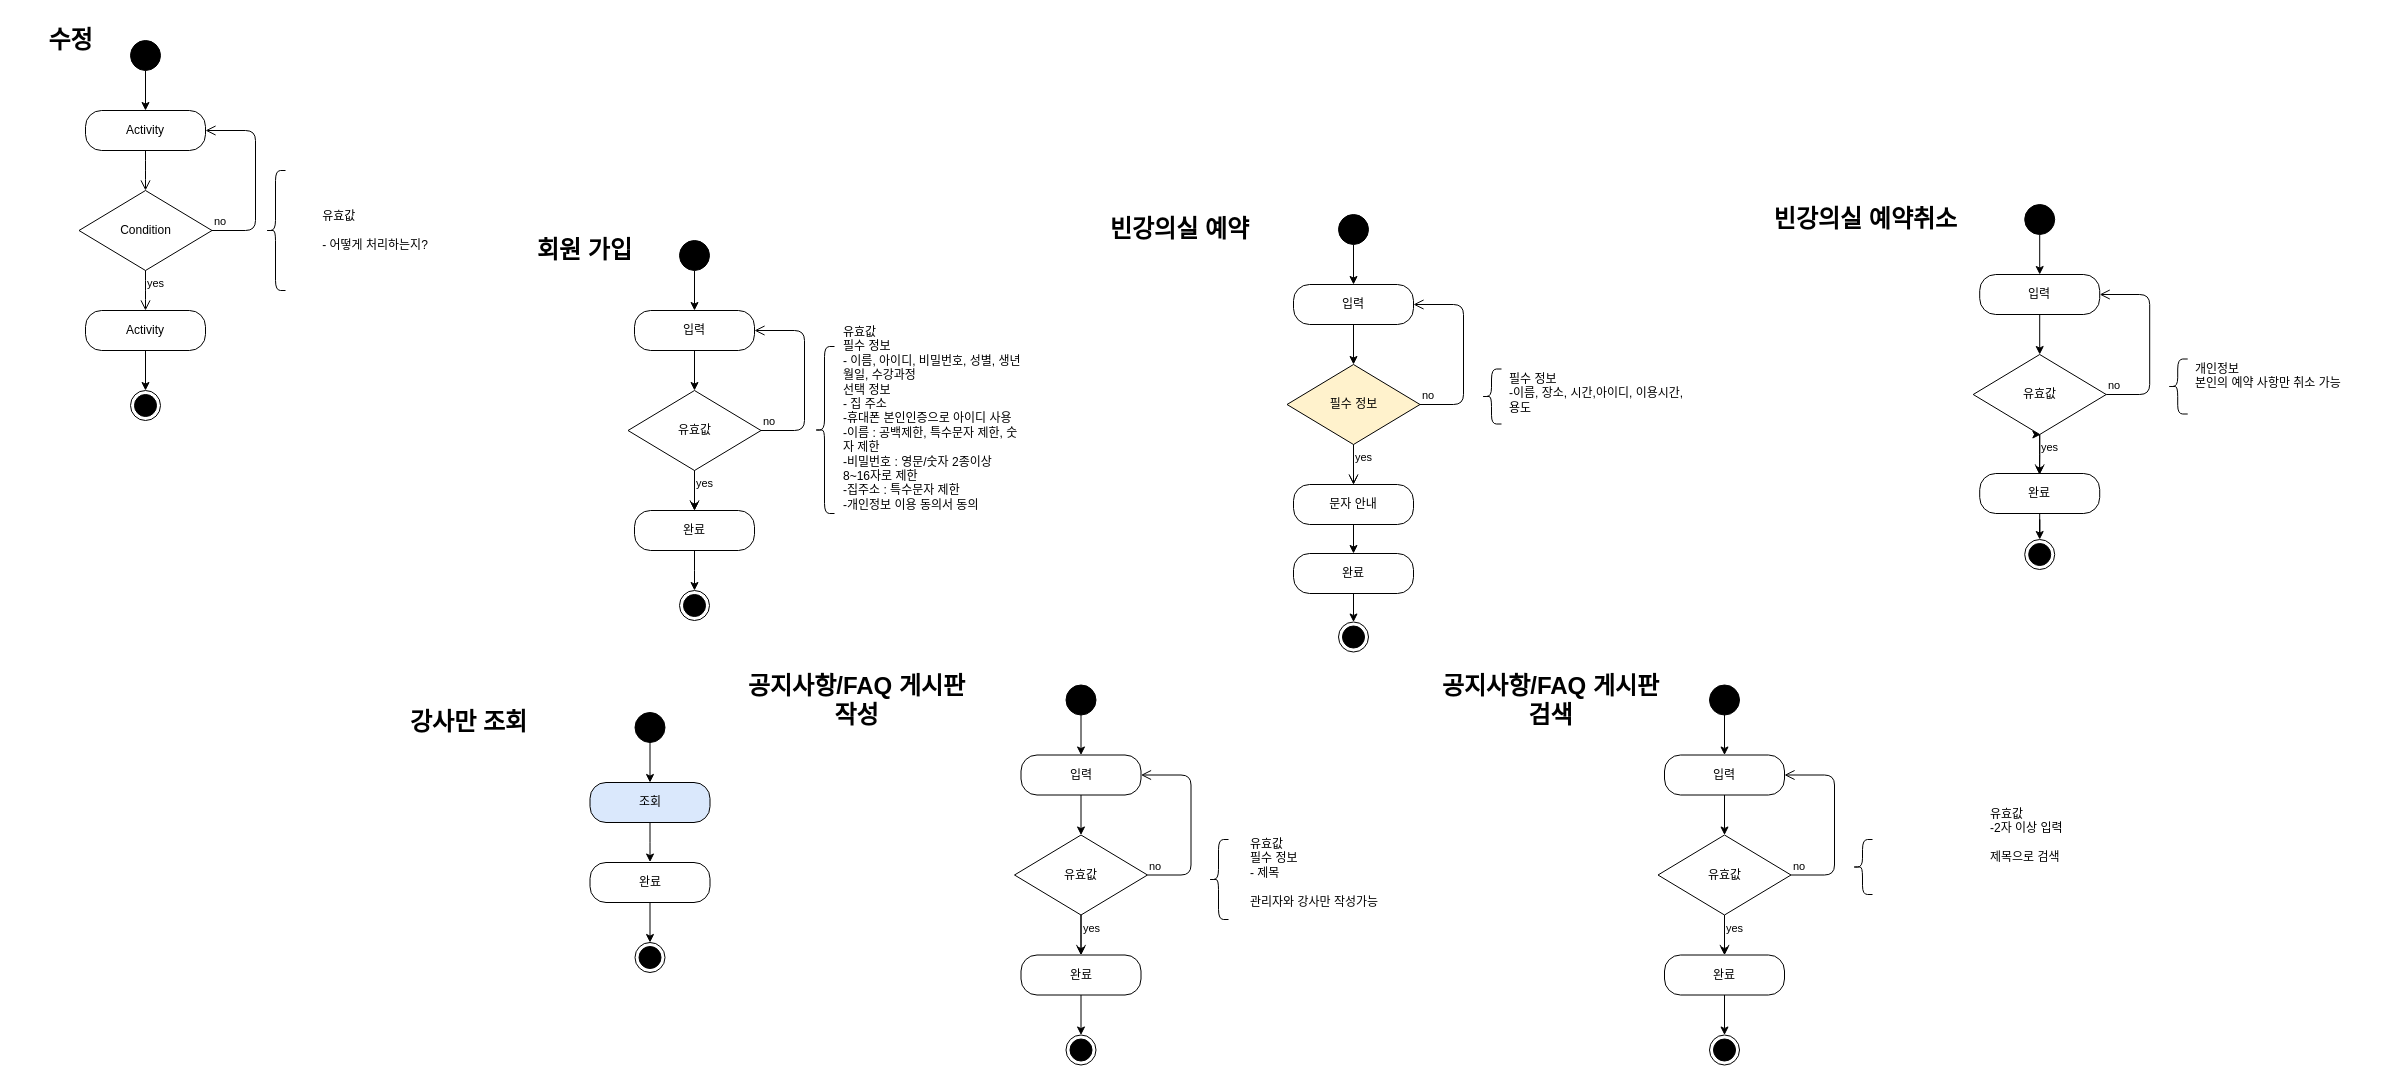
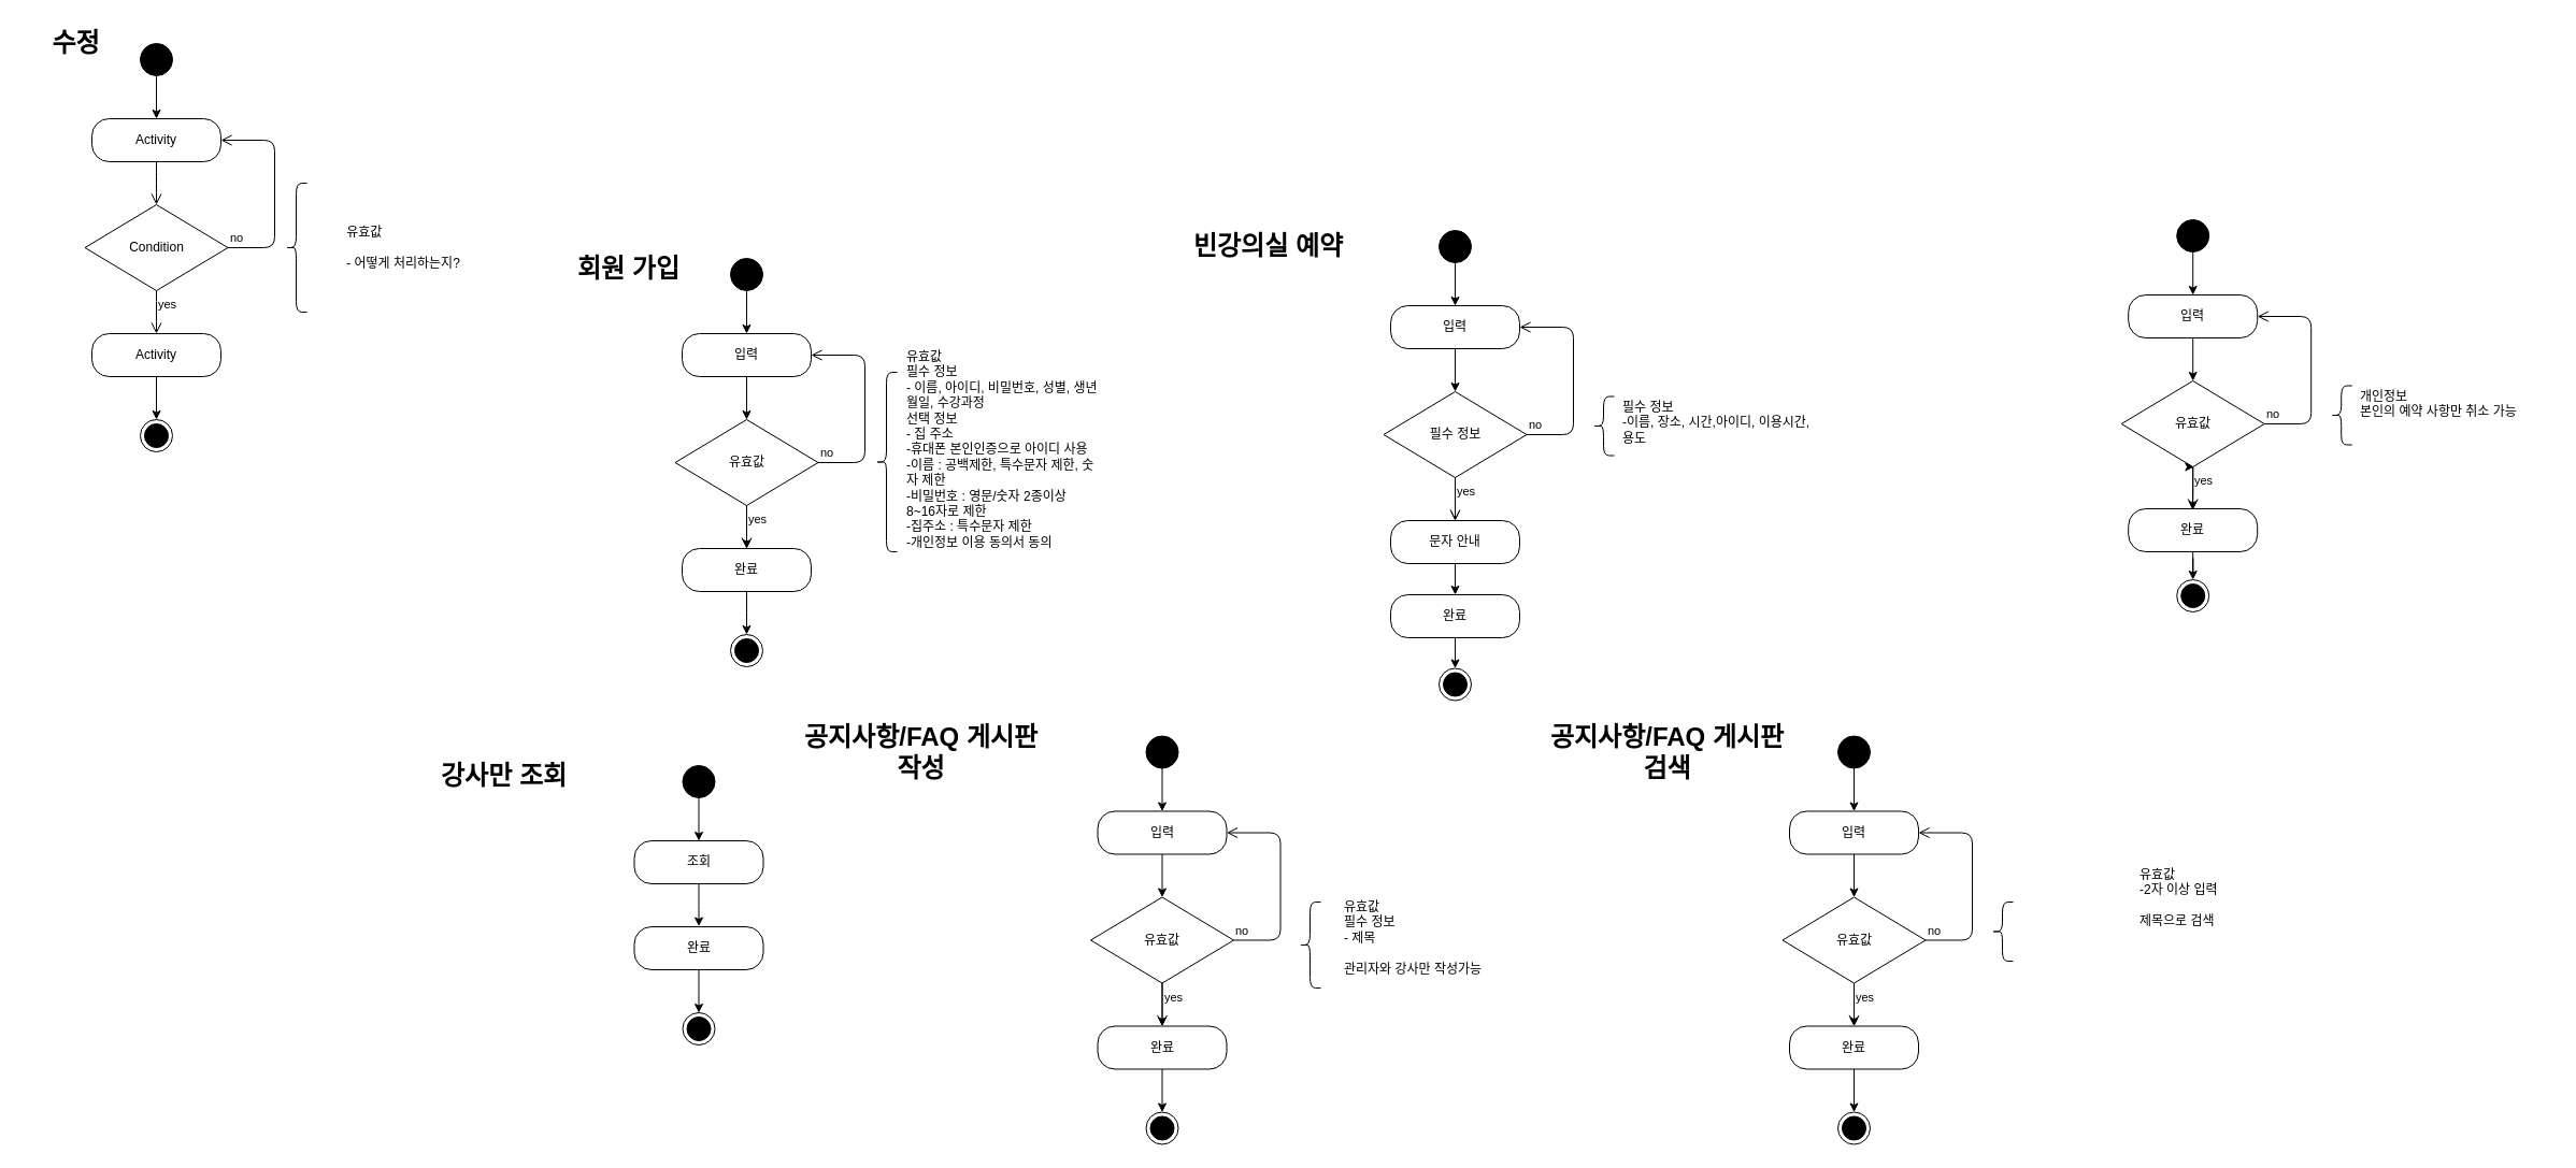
- <mxCell id="91" value="빈강의실 예약취소&lt;br&gt;" style="text;strokeColor=none;fillColor=none;html=1;fontSize=24;fontStyle=1;verticalAlign=middle;align=center;" parent="1" vertex="1"><mxGeometry x="1742.706" y="199" width="244" height="40" as="geometry" /></mxCell>
- <mxCell id="78" value="필수 정보" style="rhombus;whiteSpace=wrap;html=1;fillColor=#fff2cc;strokeColor=#000000;" parent="1" vertex="1"><mxGeometry x="1286.5" y="364" width="133" height="80" as="geometry" /></mxCell>
+ <mxCell id="78" value="필수 정보" style="rhombus;whiteSpace=wrap;html=1;fillColor=#FFFFFF;strokeColor=#000000;" parent="1" vertex="1"><mxGeometry x="1286.5" y="364" width="133" height="80" as="geometry" /></mxCell>
- <mxCell id="33" value="조회" style="rounded=1;whiteSpace=wrap;html=1;arcSize=40;fontColor=#000000;fillColor=#dae8fc;strokeColor=#000000;" parent="1" vertex="1"><mxGeometry x="589.5" y="782" width="120" height="40" as="geometry" /></mxCell>
+ <mxCell id="33" value="조회" style="rounded=1;whiteSpace=wrap;html=1;arcSize=40;fontColor=#000000;fillColor=#FFFFFF;strokeColor=#000000;" parent="1" vertex="1"><mxGeometry x="589.5" y="782" width="120" height="40" as="geometry" /></mxCell>
